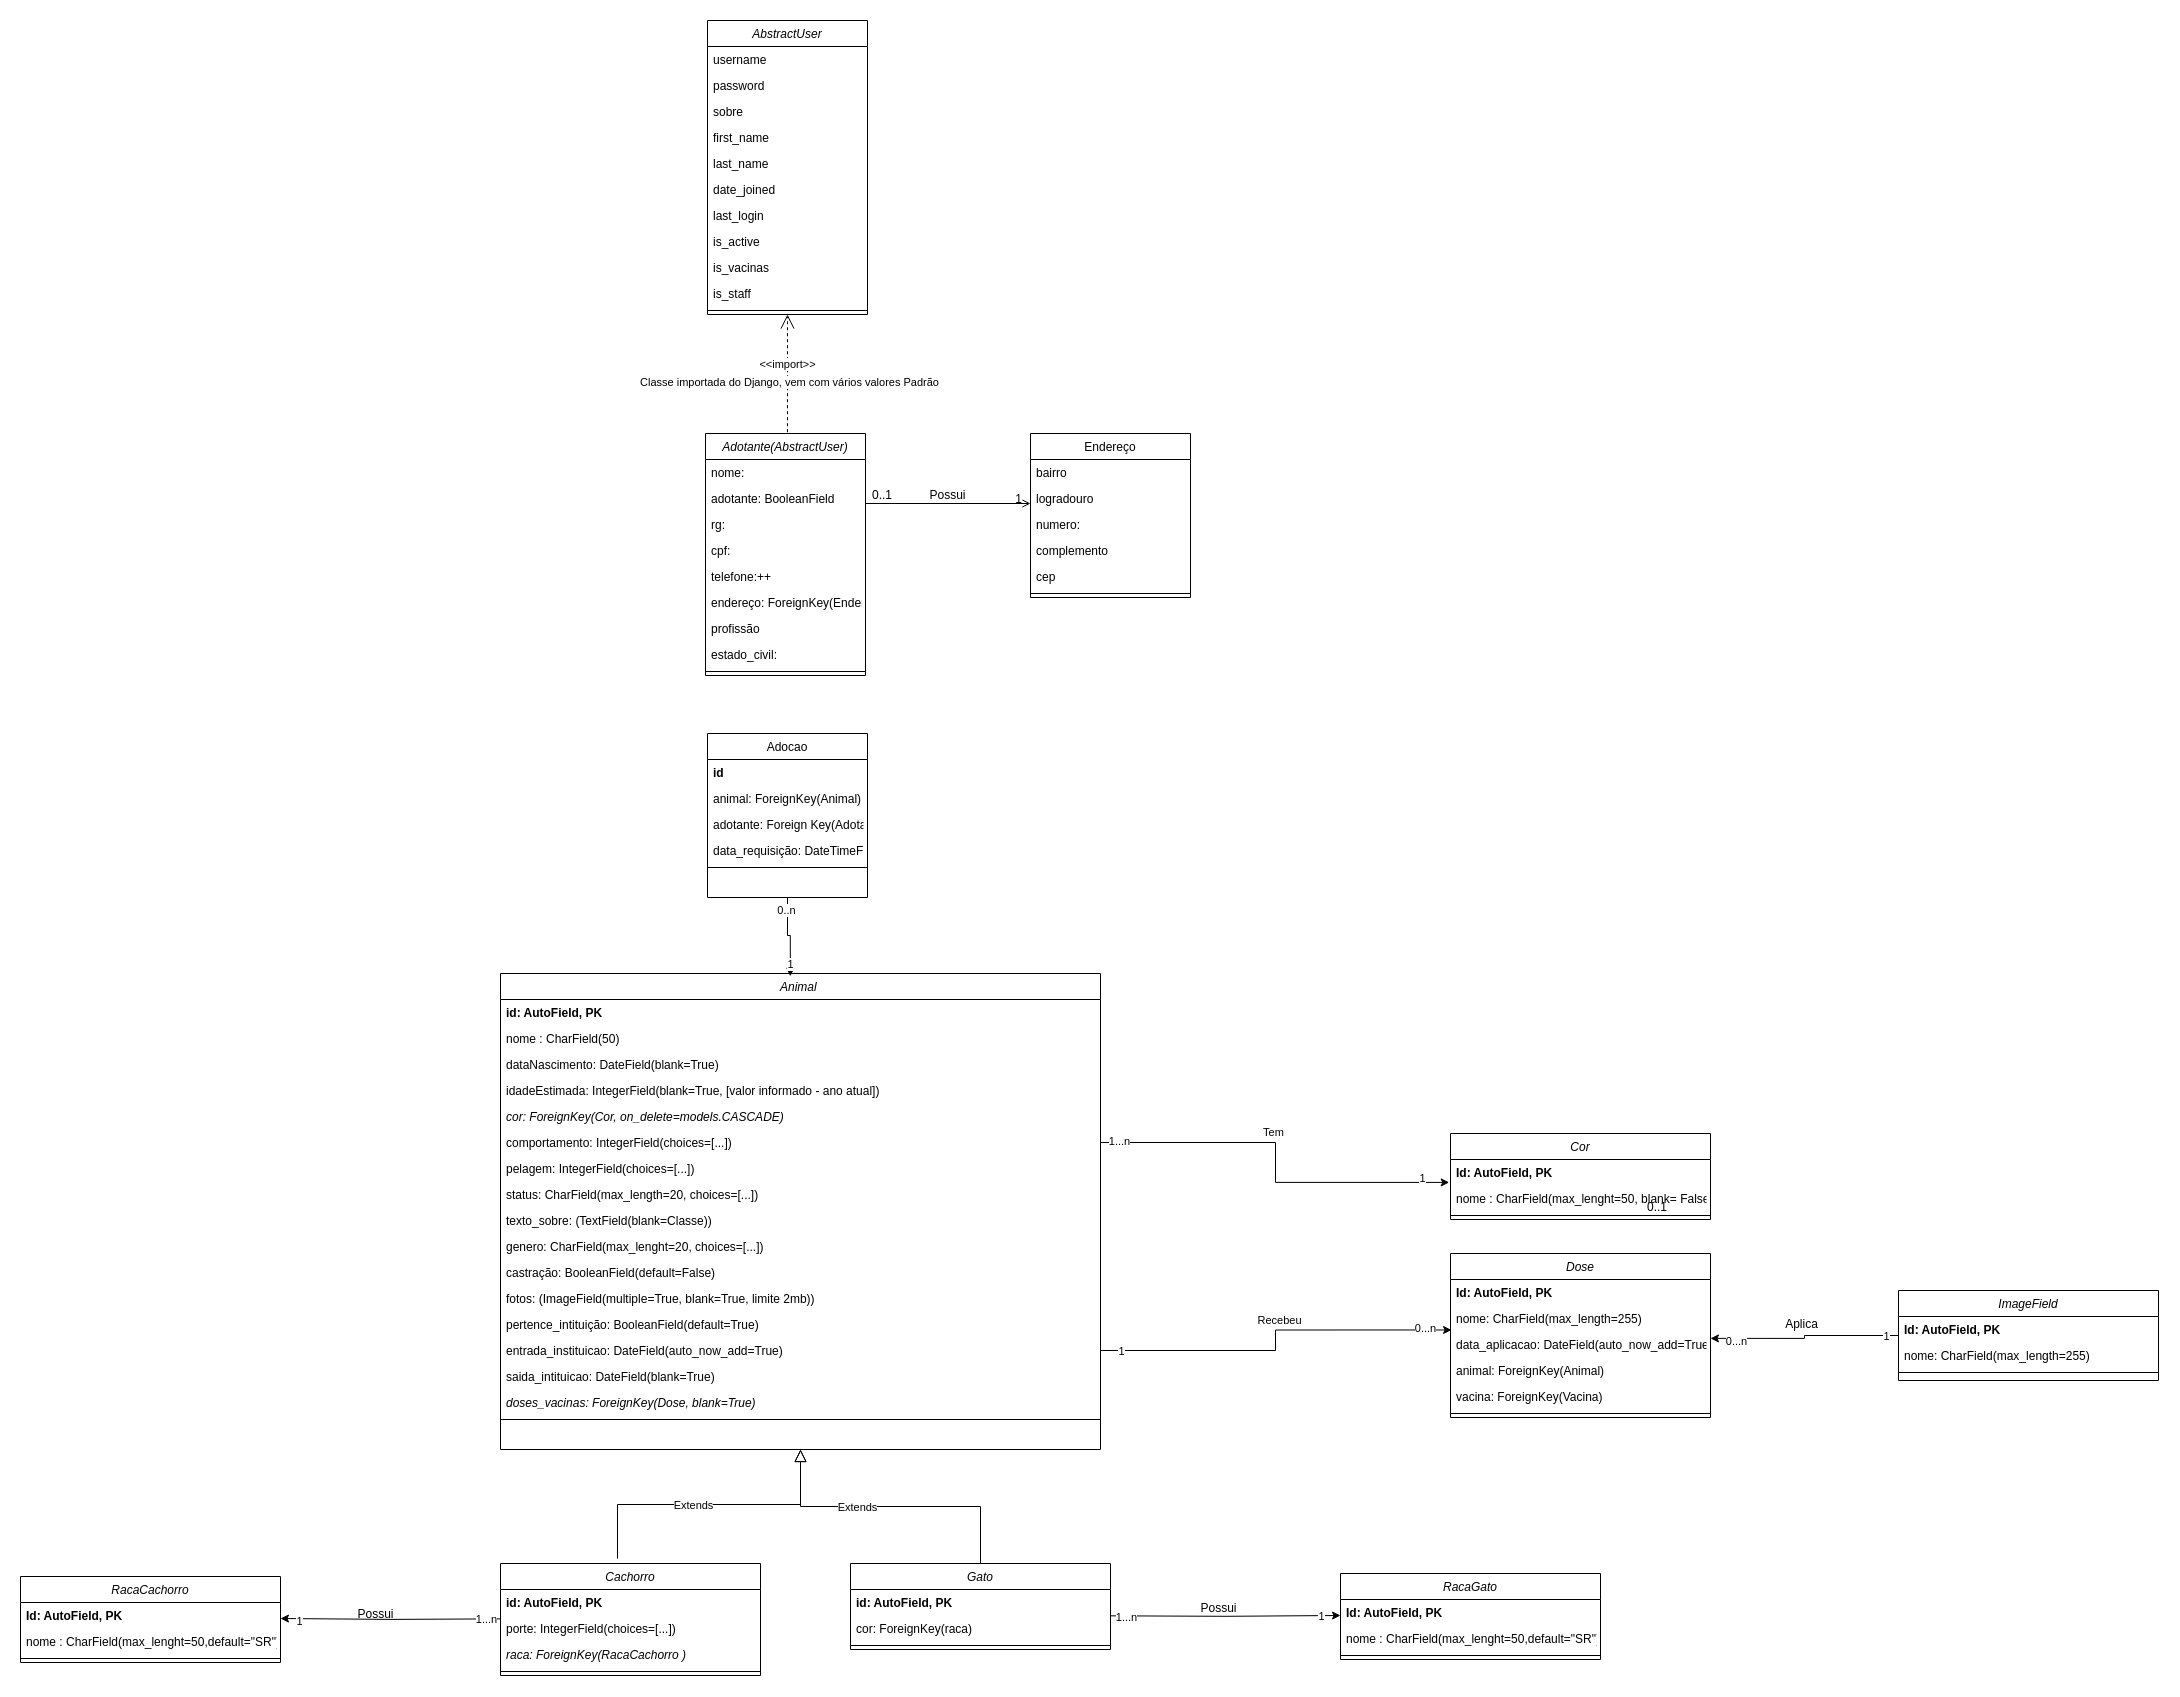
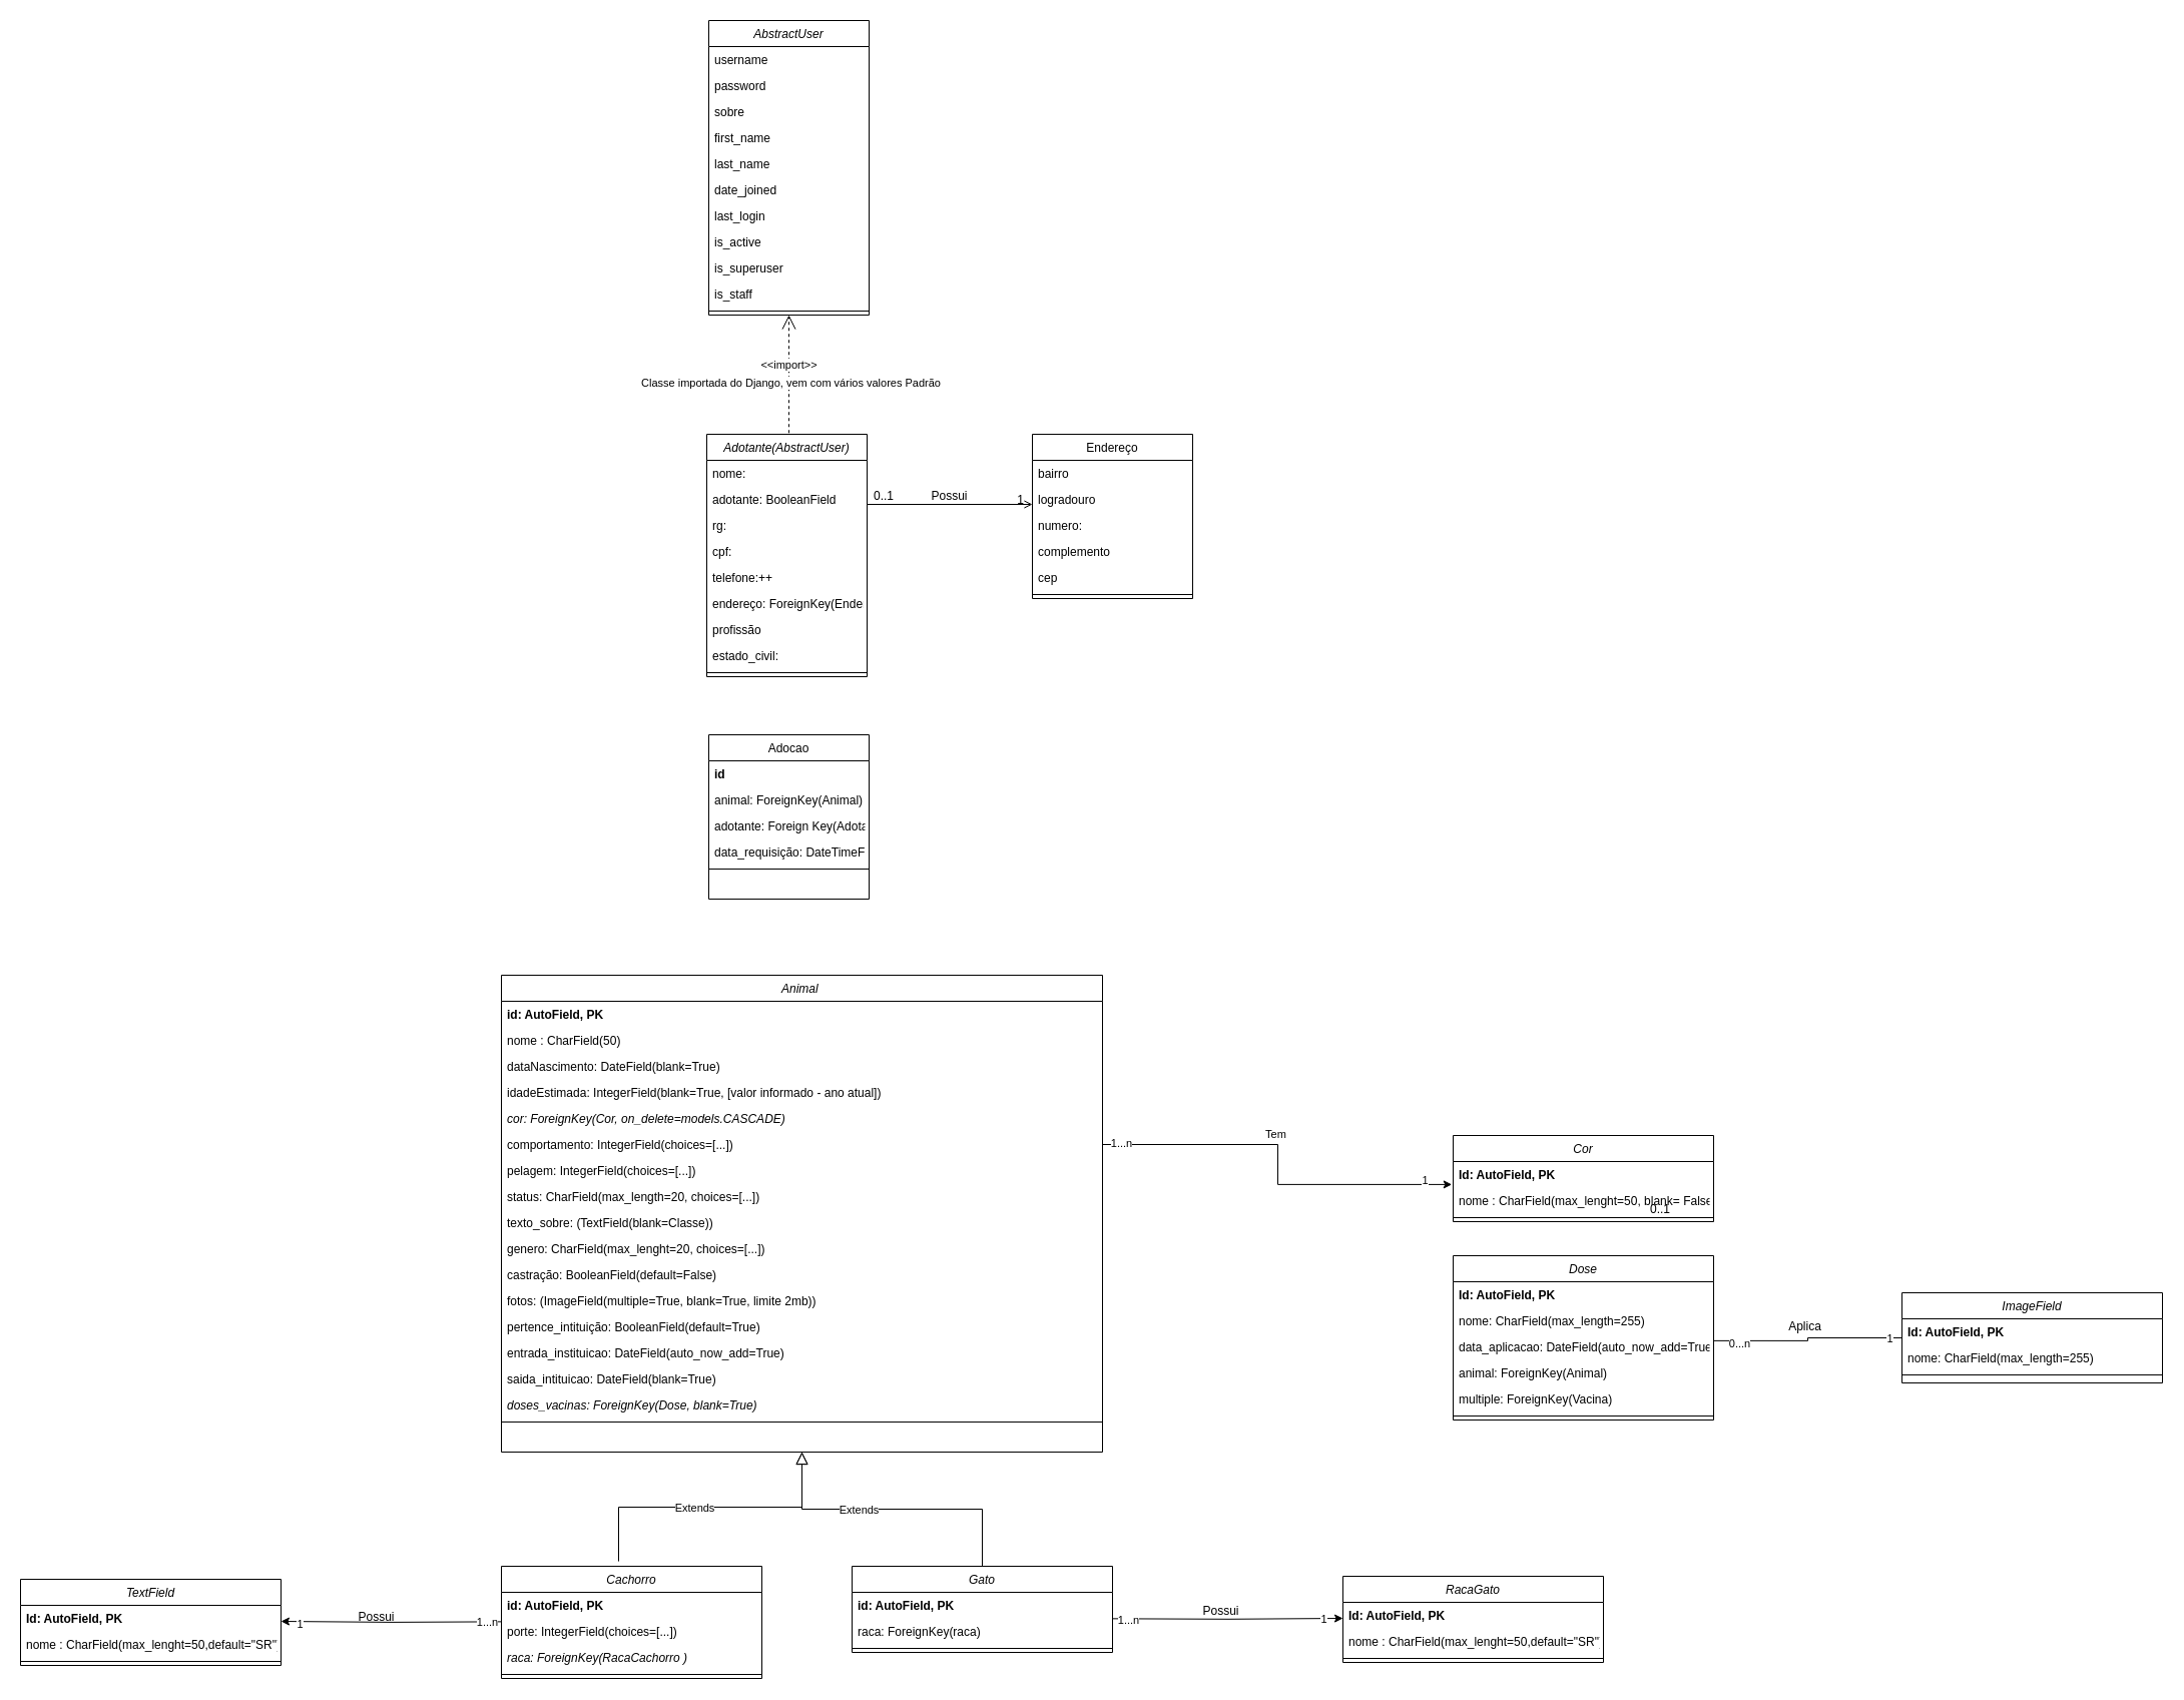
- <mxCell id="109" value="is_vacinas" style="text;align=left;verticalAlign=top;spacingLeft=4;spacingRight=4;overflow=hidden;rotatable=0;points=[[0,0.5],[1,0.5]];portConstraint=eastwest;rounded=0;shadow=0;html=0;" vertex="1" parent="100"><mxGeometry y="234" width="160" height="26" as="geometry" /></mxCell>
+ <mxCell id="109" value="is_superuser" style="text;align=left;verticalAlign=top;spacingLeft=4;spacingRight=4;overflow=hidden;rotatable=0;points=[[0,0.5],[1,0.5]];portConstraint=eastwest;rounded=0;shadow=0;html=0;" vertex="1" parent="100"><mxGeometry y="234" width="160" height="26" as="geometry" /></mxCell>
- <mxCell id="118" style="edgeStyle=orthogonalEdgeStyle;rounded=0;orthogonalLoop=1;jettySize=auto;html=1;entryX=0.483;entryY=0.006;entryDx=0;entryDy=0;entryPerimeter=0;" edge="1" parent="1" source="112" target="21"><mxGeometry relative="1" as="geometry" /></mxCell>
- <mxCell id="119" value="1" style="edgeLabel;html=1;align=center;verticalAlign=middle;resizable=0;points=[];" vertex="1" connectable="0" parent="118"><mxGeometry x="0.685" relative="1" as="geometry"><mxPoint as="offset" /></mxGeometry></mxCell>
- <mxCell id="120" value="0..n" style="edgeLabel;html=1;align=center;verticalAlign=middle;resizable=0;points=[];" vertex="1" connectable="0" parent="118"><mxGeometry x="-0.706" y="-2" relative="1" as="geometry"><mxPoint as="offset" /></mxGeometry></mxCell>
- <mxCell id="50" style="edgeStyle=orthogonalEdgeStyle;rounded=0;orthogonalLoop=1;jettySize=auto;html=1;entryX=1;entryY=0.265;entryDx=0;entryDy=0;entryPerimeter=0;" edge="1" parent="1" source="46" target="42"><mxGeometry relative="1" as="geometry" /></mxCell>
+ <mxCell id="50" style="edgeStyle=orthogonalEdgeStyle;rounded=0;orthogonalLoop=1;jettySize=auto;html=1;entryX=1;entryY=0.265;entryDx=0;entryDy=0;entryPerimeter=0;endArrow=none;" edge="1" parent="1" source="46" target="42"><mxGeometry relative="1" as="geometry" /></mxCell>
- <mxCell id="53" style="edgeStyle=orthogonalEdgeStyle;rounded=0;orthogonalLoop=1;jettySize=auto;html=1;entryX=0.004;entryY=-0.059;entryDx=0;entryDy=0;entryPerimeter=0;" edge="1" parent="1" source="35" target="42"><mxGeometry relative="1" as="geometry" /></mxCell>
- <mxCell id="54" value="Recebeu" style="edgeLabel;html=1;align=center;verticalAlign=middle;resizable=0;points=[];" vertex="1" connectable="0" parent="53"><mxGeometry x="0.07" y="2" relative="1" as="geometry"><mxPoint y="-8" as="offset" /></mxGeometry></mxCell>
- <mxCell id="55" value="1" style="edgeLabel;html=1;align=center;verticalAlign=middle;resizable=0;points=[];" vertex="1" connectable="0" parent="53"><mxGeometry x="-0.89" relative="1" as="geometry"><mxPoint as="offset" /></mxGeometry></mxCell>
- <mxCell id="56" value="0...n" style="edgeLabel;html=1;align=center;verticalAlign=middle;resizable=0;points=[];" vertex="1" connectable="0" parent="53"><mxGeometry x="0.898" y="2" relative="1" as="geometry"><mxPoint x="-8" as="offset" /></mxGeometry></mxCell>
- <mxCell id="44" value="vacina: ForeignKey(Vacina)" style="text;align=left;verticalAlign=top;spacingLeft=4;spacingRight=4;overflow=hidden;rotatable=0;points=[[0,0.5],[1,0.5]];portConstraint=eastwest;fontStyle=0" vertex="1" parent="39"><mxGeometry y="130" width="260" height="26" as="geometry" /></mxCell>
+ <mxCell id="44" value="multiple: ForeignKey(Vacina)" style="text;align=left;verticalAlign=top;spacingLeft=4;spacingRight=4;overflow=hidden;rotatable=0;points=[[0,0.5],[1,0.5]];portConstraint=eastwest;fontStyle=0" vertex="1" parent="39"><mxGeometry y="130" width="260" height="26" as="geometry" /></mxCell>
- <mxCell id="81" value="RacaCachorro" style="swimlane;fontStyle=2;align=center;verticalAlign=top;childLayout=stackLayout;horizontal=1;startSize=26;horizontalStack=0;resizeParent=1;resizeLast=0;collapsible=1;marginBottom=0;rounded=0;shadow=0;strokeWidth=1;" vertex="1" parent="1"><mxGeometry x="20" y="1576" width="260" height="86" as="geometry"><mxRectangle x="540" y="440" width="160" height="26" as="alternateBounds" /></mxGeometry></mxCell>
+ <mxCell id="81" value="TextField" style="swimlane;fontStyle=2;align=center;verticalAlign=top;childLayout=stackLayout;horizontal=1;startSize=26;horizontalStack=0;resizeParent=1;resizeLast=0;collapsible=1;marginBottom=0;rounded=0;shadow=0;strokeWidth=1;" vertex="1" parent="1"><mxGeometry x="20" y="1576" width="260" height="86" as="geometry"><mxRectangle x="540" y="440" width="160" height="26" as="alternateBounds" /></mxGeometry></mxCell>
- <mxCell id="72" value="cor: ForeignKey(raca)" style="text;align=left;verticalAlign=top;spacingLeft=4;spacingRight=4;overflow=hidden;rotatable=0;points=[[0,0.5],[1,0.5]];portConstraint=eastwest;fontStyle=0" vertex="1" parent="70"><mxGeometry y="52" width="260" height="26" as="geometry" /></mxCell>
+ <mxCell id="72" value="raca: ForeignKey(raca)" style="text;align=left;verticalAlign=top;spacingLeft=4;spacingRight=4;overflow=hidden;rotatable=0;points=[[0,0.5],[1,0.5]];portConstraint=eastwest;fontStyle=0" vertex="1" parent="70"><mxGeometry y="52" width="260" height="26" as="geometry" /></mxCell>
